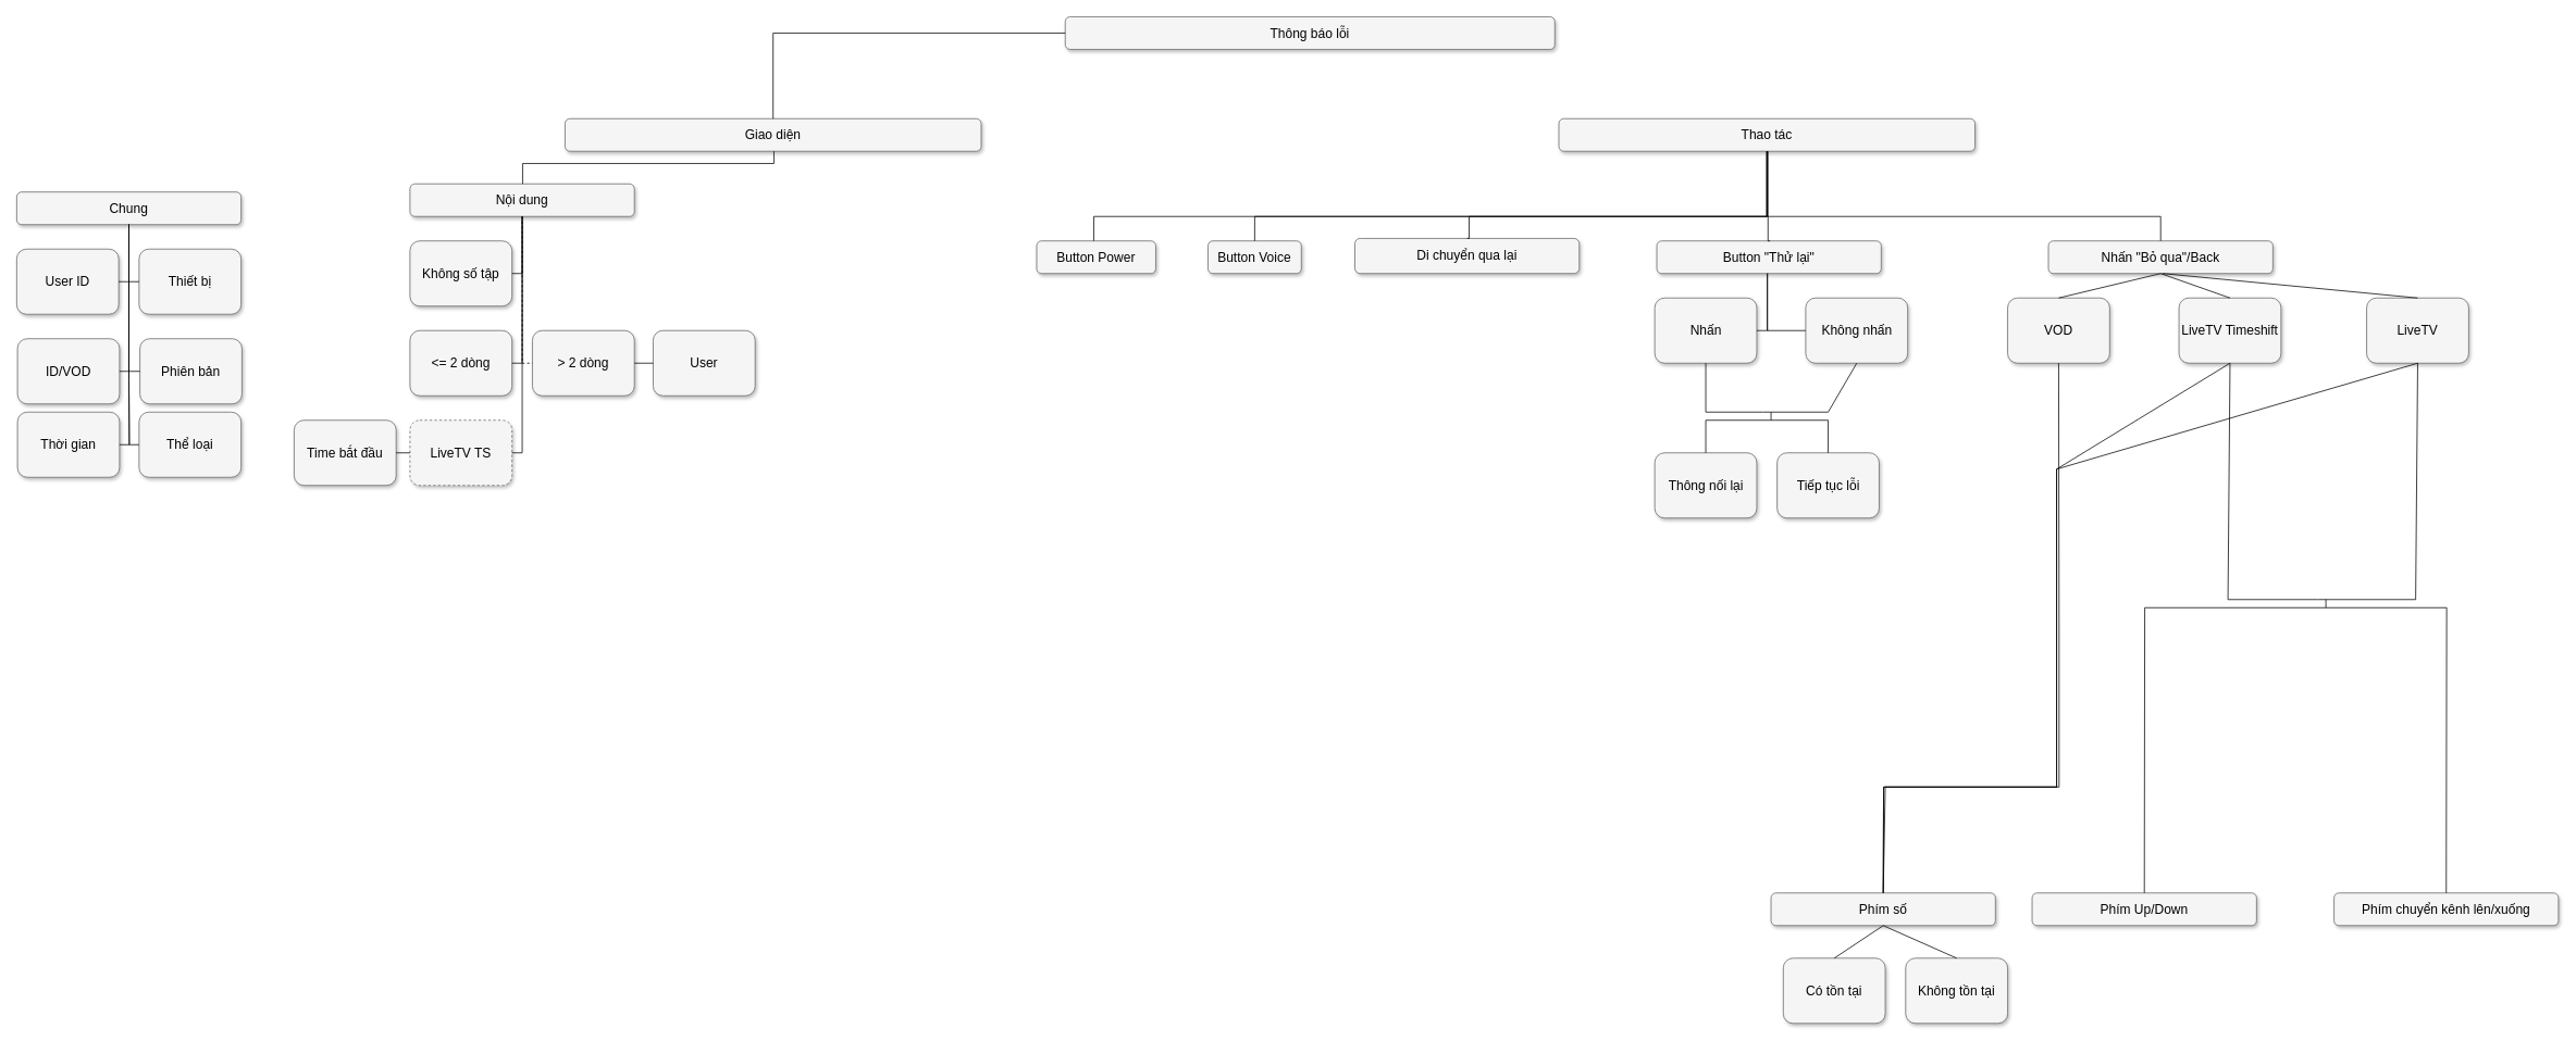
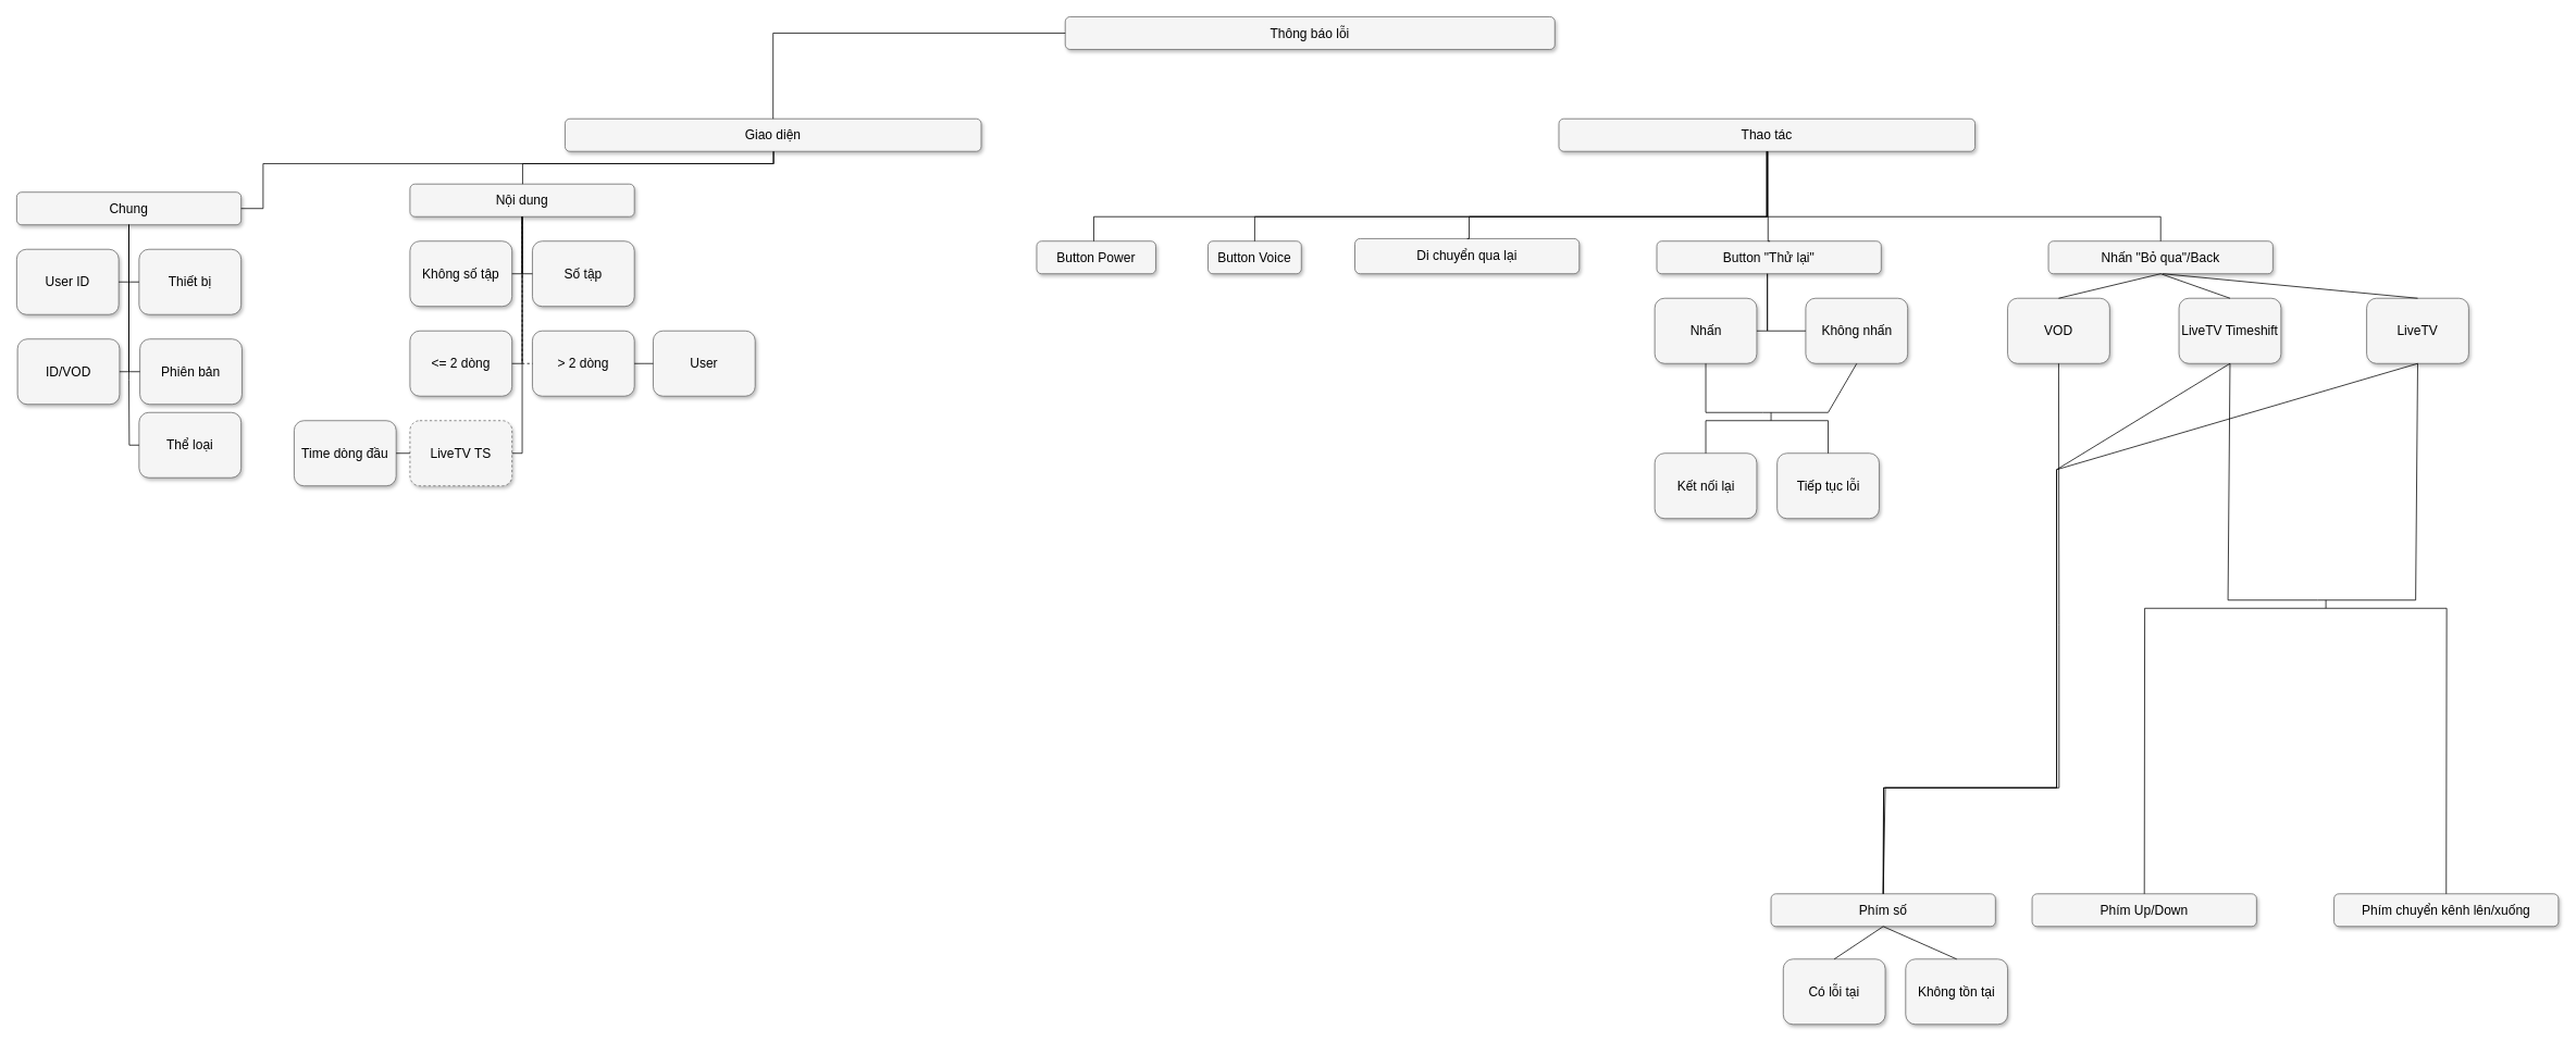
+ <mxCell id="17" style="edgeStyle=orthogonalEdgeStyle;html=1;startSize=6;endFill=0;endSize=6;strokeWidth=1;fontSize=16;rounded=0;endArrow=none;exitX=0.5;exitY=1;" parent="1" source="3" target="5" edge="1"><mxGeometry relative="1" as="geometry"><Array as="points"><mxPoint x="947" y="200" /><mxPoint x="322" y="200" /></Array></mxGeometry></mxCell>
+ <mxCell id="21" style="edgeStyle=orthogonalEdgeStyle;html=1;startSize=6;endFill=0;endSize=6;strokeWidth=1;fontSize=16;rounded=0;entryX=0;entryY=0.5;endArrow=none;" parent="1" source="4" target="7" edge="1"><mxGeometry relative="1" as="geometry"><Array as="points"><mxPoint x="640" y="335" /></Array></mxGeometry></mxCell>
+ <mxCell id="7" value="Số tập" style="whiteSpace=wrap;html=1;rounded=1;shadow=1;strokeWidth=1;fontSize=16;align=center;fillColor=#f5f5f5;strokeColor=#666666;" parent="1" vertex="1"><mxGeometry x="652" y="295" width="125" height="80" as="geometry" /></mxCell>
- <mxCell id="27" value="Thời gian" style="whiteSpace=wrap;html=1;rounded=1;shadow=1;strokeWidth=1;fontSize=16;align=center;fillColor=#f5f5f5;strokeColor=#666666;" vertex="1" parent="1"><mxGeometry x="21" y="505" width="125" height="80" as="geometry" /></mxCell>
- <mxCell id="28" style="edgeStyle=orthogonalEdgeStyle;html=1;startSize=6;endFill=0;endSize=6;strokeWidth=1;fontSize=16;rounded=0;endArrow=none;entryX=1;entryY=0.5;entryDx=0;entryDy=0;exitX=0.5;exitY=1;exitDx=0;exitDy=0;" edge="1" parent="1" source="5" target="27"><mxGeometry relative="1" as="geometry"><Array as="points"><mxPoint x="158" y="465" /><mxPoint x="158" y="545" /></Array><mxPoint x="168" y="285" as="sourcePoint" /><mxPoint x="181" y="465" as="targetPoint" /></mxGeometry></mxCell>
- <mxCell id="31" value="Time bắt đầu" style="whiteSpace=wrap;html=1;rounded=1;shadow=1;strokeWidth=1;fontSize=16;align=center;fillColor=#f5f5f5;strokeColor=#666666;" vertex="1" parent="1"><mxGeometry x="360" y="515" width="125" height="80" as="geometry" /></mxCell>
+ <mxCell id="31" value="Time dòng đầu" style="whiteSpace=wrap;html=1;rounded=1;shadow=1;strokeWidth=1;fontSize=16;align=center;fillColor=#f5f5f5;strokeColor=#666666;" vertex="1" parent="1"><mxGeometry x="360" y="515" width="125" height="80" as="geometry" /></mxCell>
- <mxCell id="47" value="Thông nối lại" style="whiteSpace=wrap;html=1;rounded=1;shadow=1;strokeWidth=1;fontSize=16;align=center;fillColor=#f5f5f5;strokeColor=#666666;" vertex="1" parent="1"><mxGeometry x="2027.5" y="555" width="125" height="80" as="geometry" /></mxCell>
+ <mxCell id="47" value="Kết nối lại" style="whiteSpace=wrap;html=1;rounded=1;shadow=1;strokeWidth=1;fontSize=16;align=center;fillColor=#f5f5f5;strokeColor=#666666;" vertex="1" parent="1"><mxGeometry x="2027.5" y="555" width="125" height="80" as="geometry" /></mxCell>
- <mxCell id="67" value="Có tồn tại" style="whiteSpace=wrap;html=1;rounded=1;shadow=1;strokeWidth=1;fontSize=16;align=center;fillColor=#f5f5f5;strokeColor=#666666;" vertex="1" parent="1"><mxGeometry x="2185" y="1175" width="125" height="80" as="geometry" /></mxCell>
+ <mxCell id="67" value="Có lỗi tại" style="whiteSpace=wrap;html=1;rounded=1;shadow=1;strokeWidth=1;fontSize=16;align=center;fillColor=#f5f5f5;strokeColor=#666666;" vertex="1" parent="1"><mxGeometry x="2185" y="1175" width="125" height="80" as="geometry" /></mxCell>
